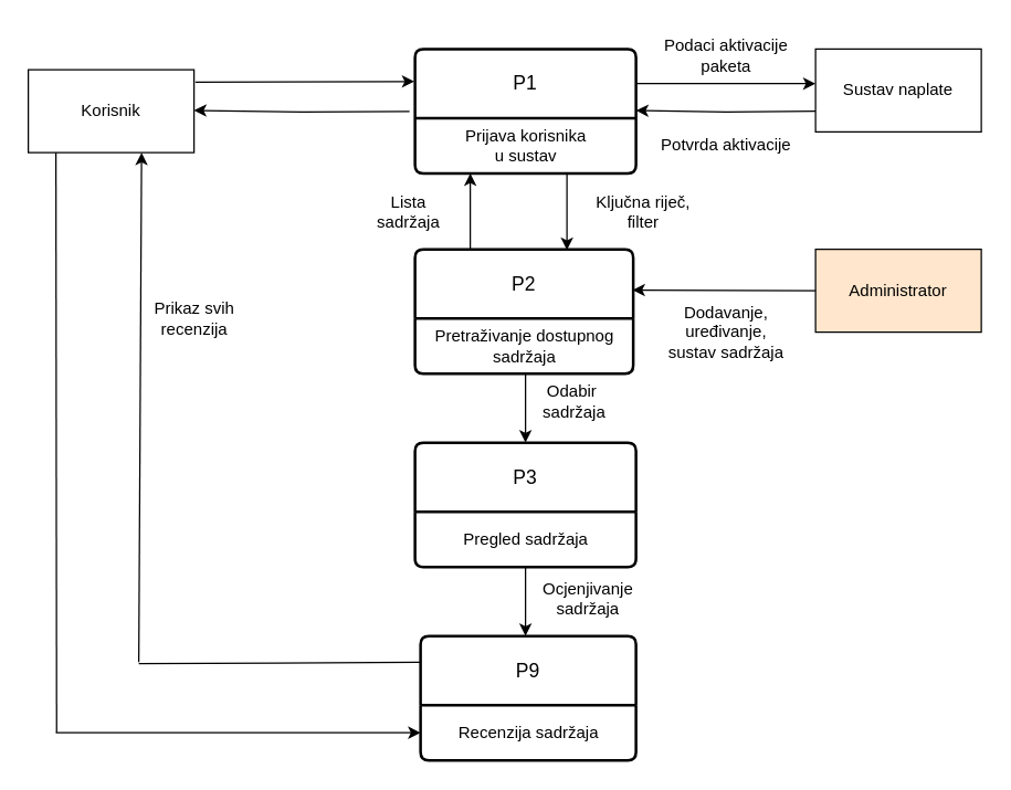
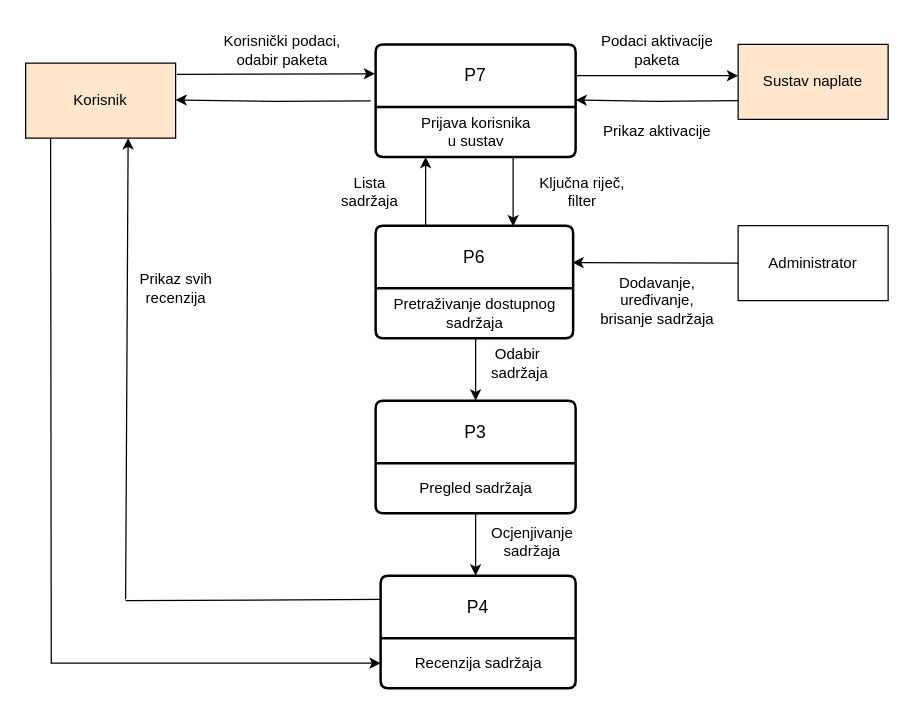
+ <mxCell id="7" value="Korisnički podaci,&lt;br&gt;odabir paketa" style="text;html=1;align=center;verticalAlign=middle;resizable=0;points=[];autosize=1;strokeColor=none;fillColor=none;" vertex="1" parent="1"><mxGeometry x="165" y="20" width="120" height="40" as="geometry" /></mxCell>
- <mxCell id="2" value="P1" style="swimlane;childLayout=stackLayout;horizontal=1;startSize=50;horizontalStack=0;rounded=1;fontSize=14;fontStyle=0;strokeWidth=2;resizeParent=0;resizeLast=1;shadow=0;dashed=0;align=center;arcSize=4;whiteSpace=wrap;html=1;" vertex="1" parent="1"><mxGeometry x="300" y="35" width="160" height="90" as="geometry" /></mxCell>
+ <mxCell id="2" value="P7" style="swimlane;childLayout=stackLayout;horizontal=1;startSize=50;horizontalStack=0;rounded=1;fontSize=14;fontStyle=0;strokeWidth=2;resizeParent=0;resizeLast=1;shadow=0;dashed=0;align=center;arcSize=4;whiteSpace=wrap;html=1;" vertex="1" parent="1"><mxGeometry x="300" y="35" width="160" height="90" as="geometry" /></mxCell>
- <mxCell id="22" value="Sustav naplate" style="rounded=0;whiteSpace=wrap;html=1;" vertex="1" parent="1"><mxGeometry x="590" y="35" width="120" height="60" as="geometry" /></mxCell>
+ <mxCell id="22" value="Sustav naplate" style="rounded=0;whiteSpace=wrap;html=1;fillColor=#ffe6cc;" vertex="1" parent="1"><mxGeometry x="590" y="35" width="120" height="60" as="geometry" /></mxCell>
- <mxCell id="5" value="Korisnik" style="rounded=0;whiteSpace=wrap;html=1;" vertex="1" parent="1"><mxGeometry x="20" y="50" width="120" height="60" as="geometry" /></mxCell>
+ <mxCell id="5" value="Korisnik" style="rounded=0;whiteSpace=wrap;html=1;fillColor=#ffe6cc;" vertex="1" parent="1"><mxGeometry x="20" y="50" width="120" height="60" as="geometry" /></mxCell>
- <mxCell id="25" value="Potvrda aktivacije" style="text;html=1;align=center;verticalAlign=middle;resizable=0;points=[];autosize=1;strokeColor=none;fillColor=none;" vertex="1" parent="1"><mxGeometry x="465" y="90" width="120" height="30" as="geometry" /></mxCell>
+ <mxCell id="25" value="Prikaz aktivacije" style="text;html=1;align=center;verticalAlign=middle;resizable=0;points=[];autosize=1;strokeColor=none;fillColor=none;" vertex="1" parent="1"><mxGeometry x="465" y="90" width="120" height="30" as="geometry" /></mxCell>
- <mxCell id="8" value="P2" style="swimlane;childLayout=stackLayout;horizontal=1;startSize=50;horizontalStack=0;rounded=1;fontSize=14;fontStyle=0;strokeWidth=2;resizeParent=0;resizeLast=1;shadow=0;dashed=0;align=center;arcSize=4;whiteSpace=wrap;html=1;" vertex="1" parent="1"><mxGeometry x="300" y="180" width="158" height="90" as="geometry" /></mxCell>
+ <mxCell id="8" value="P6" style="swimlane;childLayout=stackLayout;horizontal=1;startSize=50;horizontalStack=0;rounded=1;fontSize=14;fontStyle=0;strokeWidth=2;resizeParent=0;resizeLast=1;shadow=0;dashed=0;align=center;arcSize=4;whiteSpace=wrap;html=1;" vertex="1" parent="1"><mxGeometry x="300" y="180" width="158" height="90" as="geometry" /></mxCell>
- <mxCell id="19" value="Administrator" style="rounded=0;whiteSpace=wrap;html=1;fillColor=#ffe6cc;" vertex="1" parent="1"><mxGeometry x="590" y="180" width="120" height="60" as="geometry" /></mxCell>
+ <mxCell id="19" value="Administrator" style="rounded=0;whiteSpace=wrap;html=1;" vertex="1" parent="1"><mxGeometry x="590" y="180" width="120" height="60" as="geometry" /></mxCell>
- <mxCell id="20" value="Dodavanje,&lt;br&gt;uređivanje,&lt;br&gt;sustav sadržaja" style="text;html=1;align=center;verticalAlign=middle;resizable=0;points=[];autosize=1;strokeColor=none;fillColor=none;" vertex="1" parent="1"><mxGeometry x="470" y="210" width="110" height="60" as="geometry" /></mxCell>
+ <mxCell id="20" value="Dodavanje,&lt;br&gt;uređivanje,&lt;br&gt;brisanje sadržaja" style="text;html=1;align=center;verticalAlign=middle;resizable=0;points=[];autosize=1;strokeColor=none;fillColor=none;" vertex="1" parent="1"><mxGeometry x="470" y="210" width="110" height="60" as="geometry" /></mxCell>
- <mxCell id="28" value="P9" style="swimlane;childLayout=stackLayout;horizontal=1;startSize=50;horizontalStack=0;rounded=1;fontSize=14;fontStyle=0;strokeWidth=2;resizeParent=0;resizeLast=1;shadow=0;dashed=0;align=center;arcSize=4;whiteSpace=wrap;html=1;" vertex="1" parent="1"><mxGeometry x="304" y="460" width="156" height="90" as="geometry" /></mxCell>
+ <mxCell id="28" value="P4" style="swimlane;childLayout=stackLayout;horizontal=1;startSize=50;horizontalStack=0;rounded=1;fontSize=14;fontStyle=0;strokeWidth=2;resizeParent=0;resizeLast=1;shadow=0;dashed=0;align=center;arcSize=4;whiteSpace=wrap;html=1;" vertex="1" parent="1"><mxGeometry x="304" y="460" width="156" height="90" as="geometry" /></mxCell>
